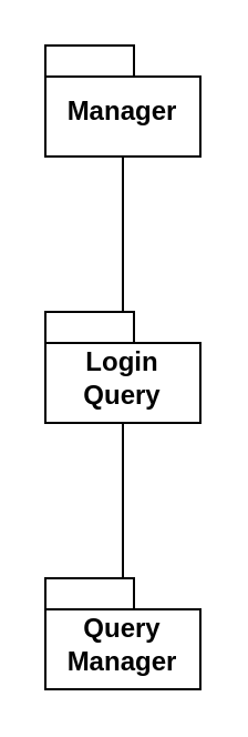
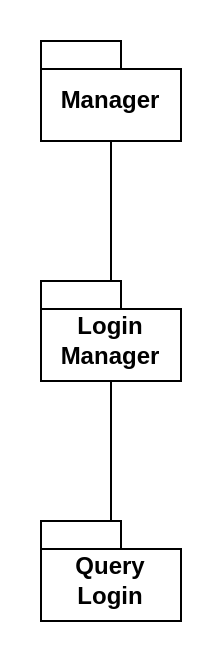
- <mxCell id="3" value="Login Query" style="shape=folder;fontStyle=1;spacingTop=10;tabWidth=40;tabHeight=14;tabPosition=left;html=1;whiteSpace=wrap;" parent="1" vertex="1"><mxGeometry x="20" y="140" width="70" height="50" as="geometry" /></mxCell>
+ <mxCell id="3" value="Login Manager" style="shape=folder;fontStyle=1;spacingTop=10;tabWidth=40;tabHeight=14;tabPosition=left;html=1;whiteSpace=wrap;" parent="1" vertex="1"><mxGeometry x="20" y="140" width="70" height="50" as="geometry" /></mxCell>
- <mxCell id="4" value="Query Manager" style="shape=folder;fontStyle=1;spacingTop=10;tabWidth=40;tabHeight=14;tabPosition=left;html=1;whiteSpace=wrap;" parent="1" vertex="1"><mxGeometry x="20" y="260" width="70" height="50" as="geometry" /></mxCell>
+ <mxCell id="4" value="Query Login" style="shape=folder;fontStyle=1;spacingTop=10;tabWidth=40;tabHeight=14;tabPosition=left;html=1;whiteSpace=wrap;" parent="1" vertex="1"><mxGeometry x="20" y="260" width="70" height="50" as="geometry" /></mxCell>
